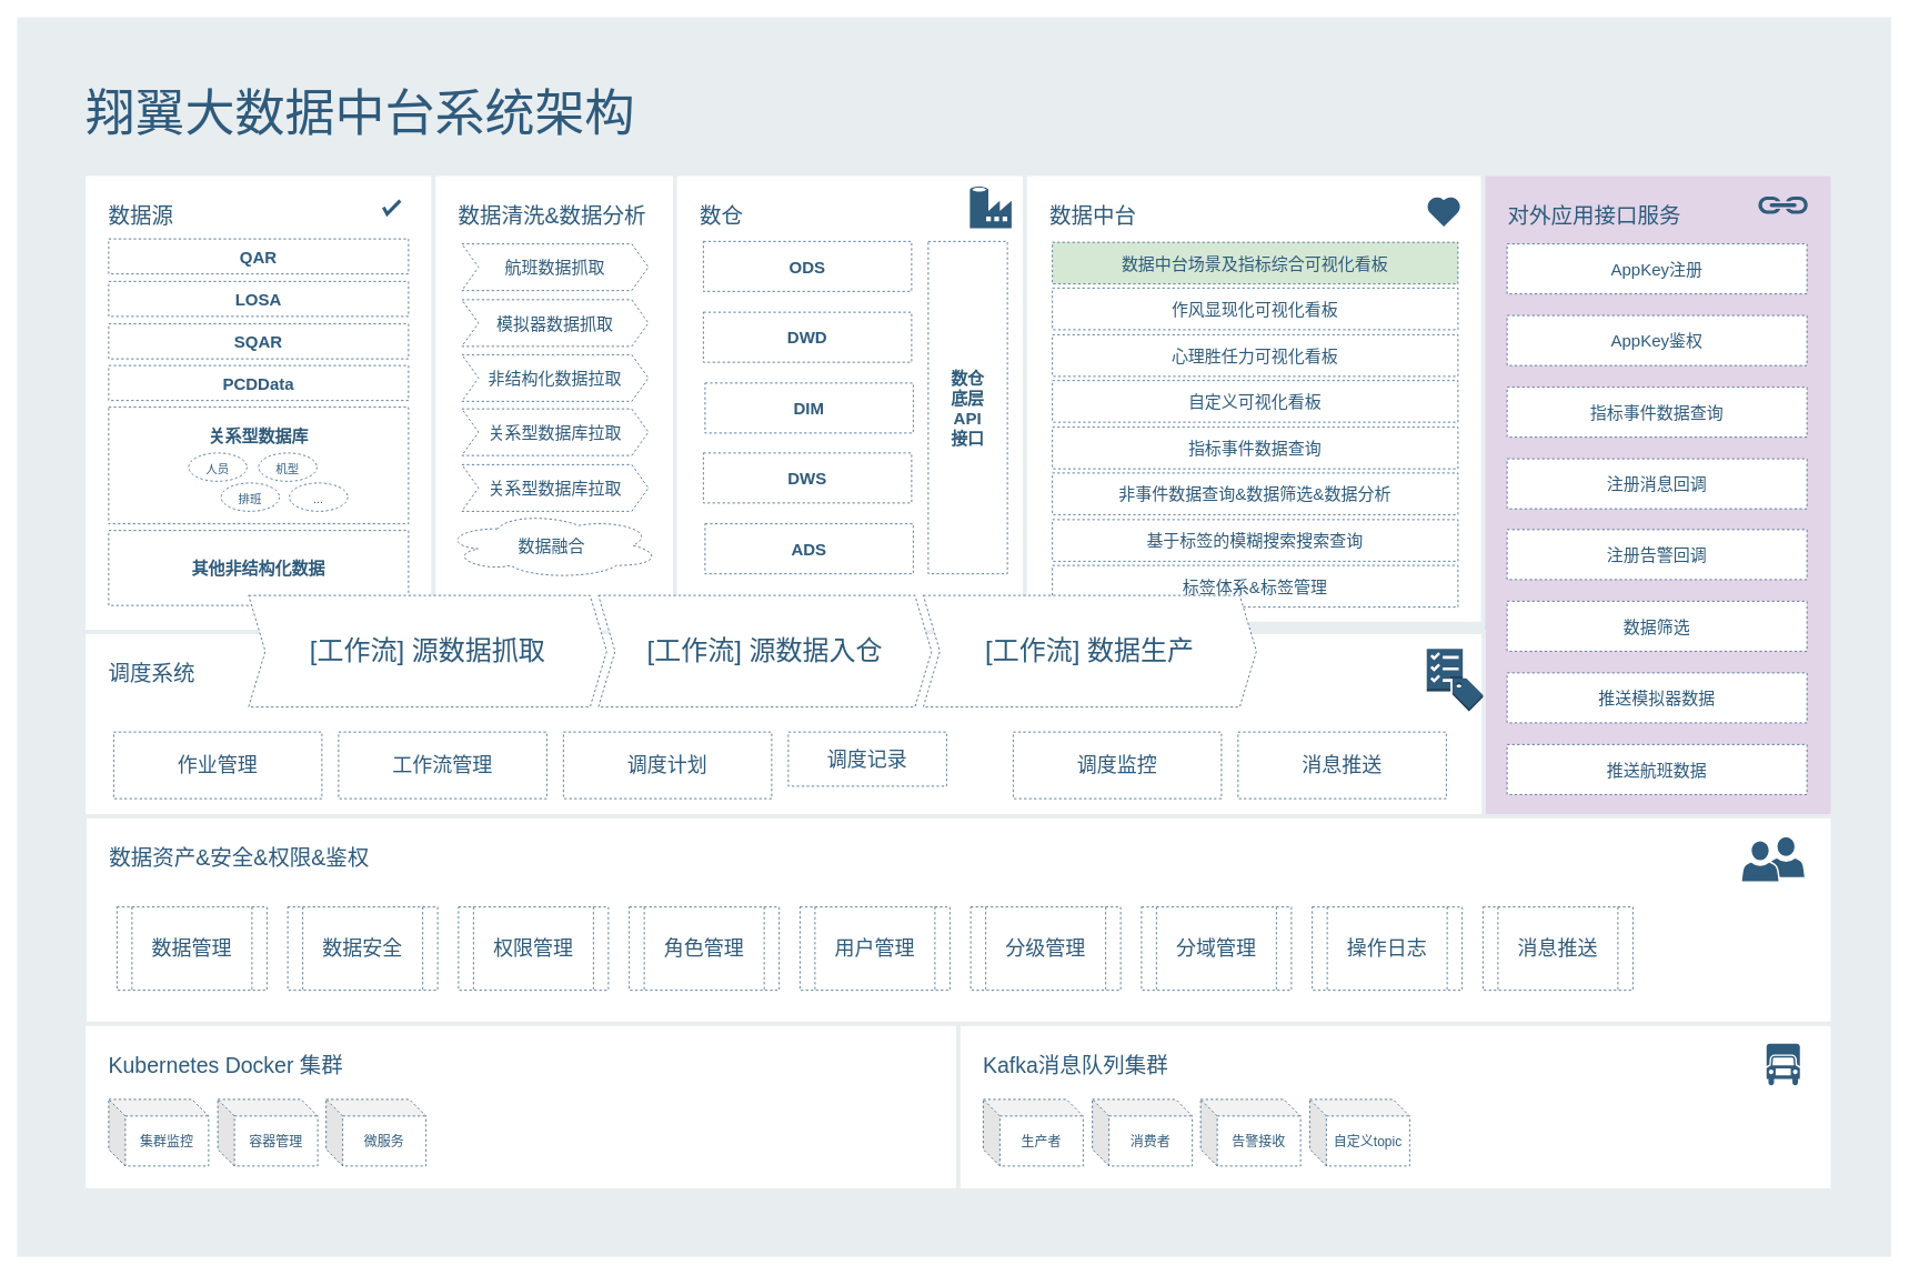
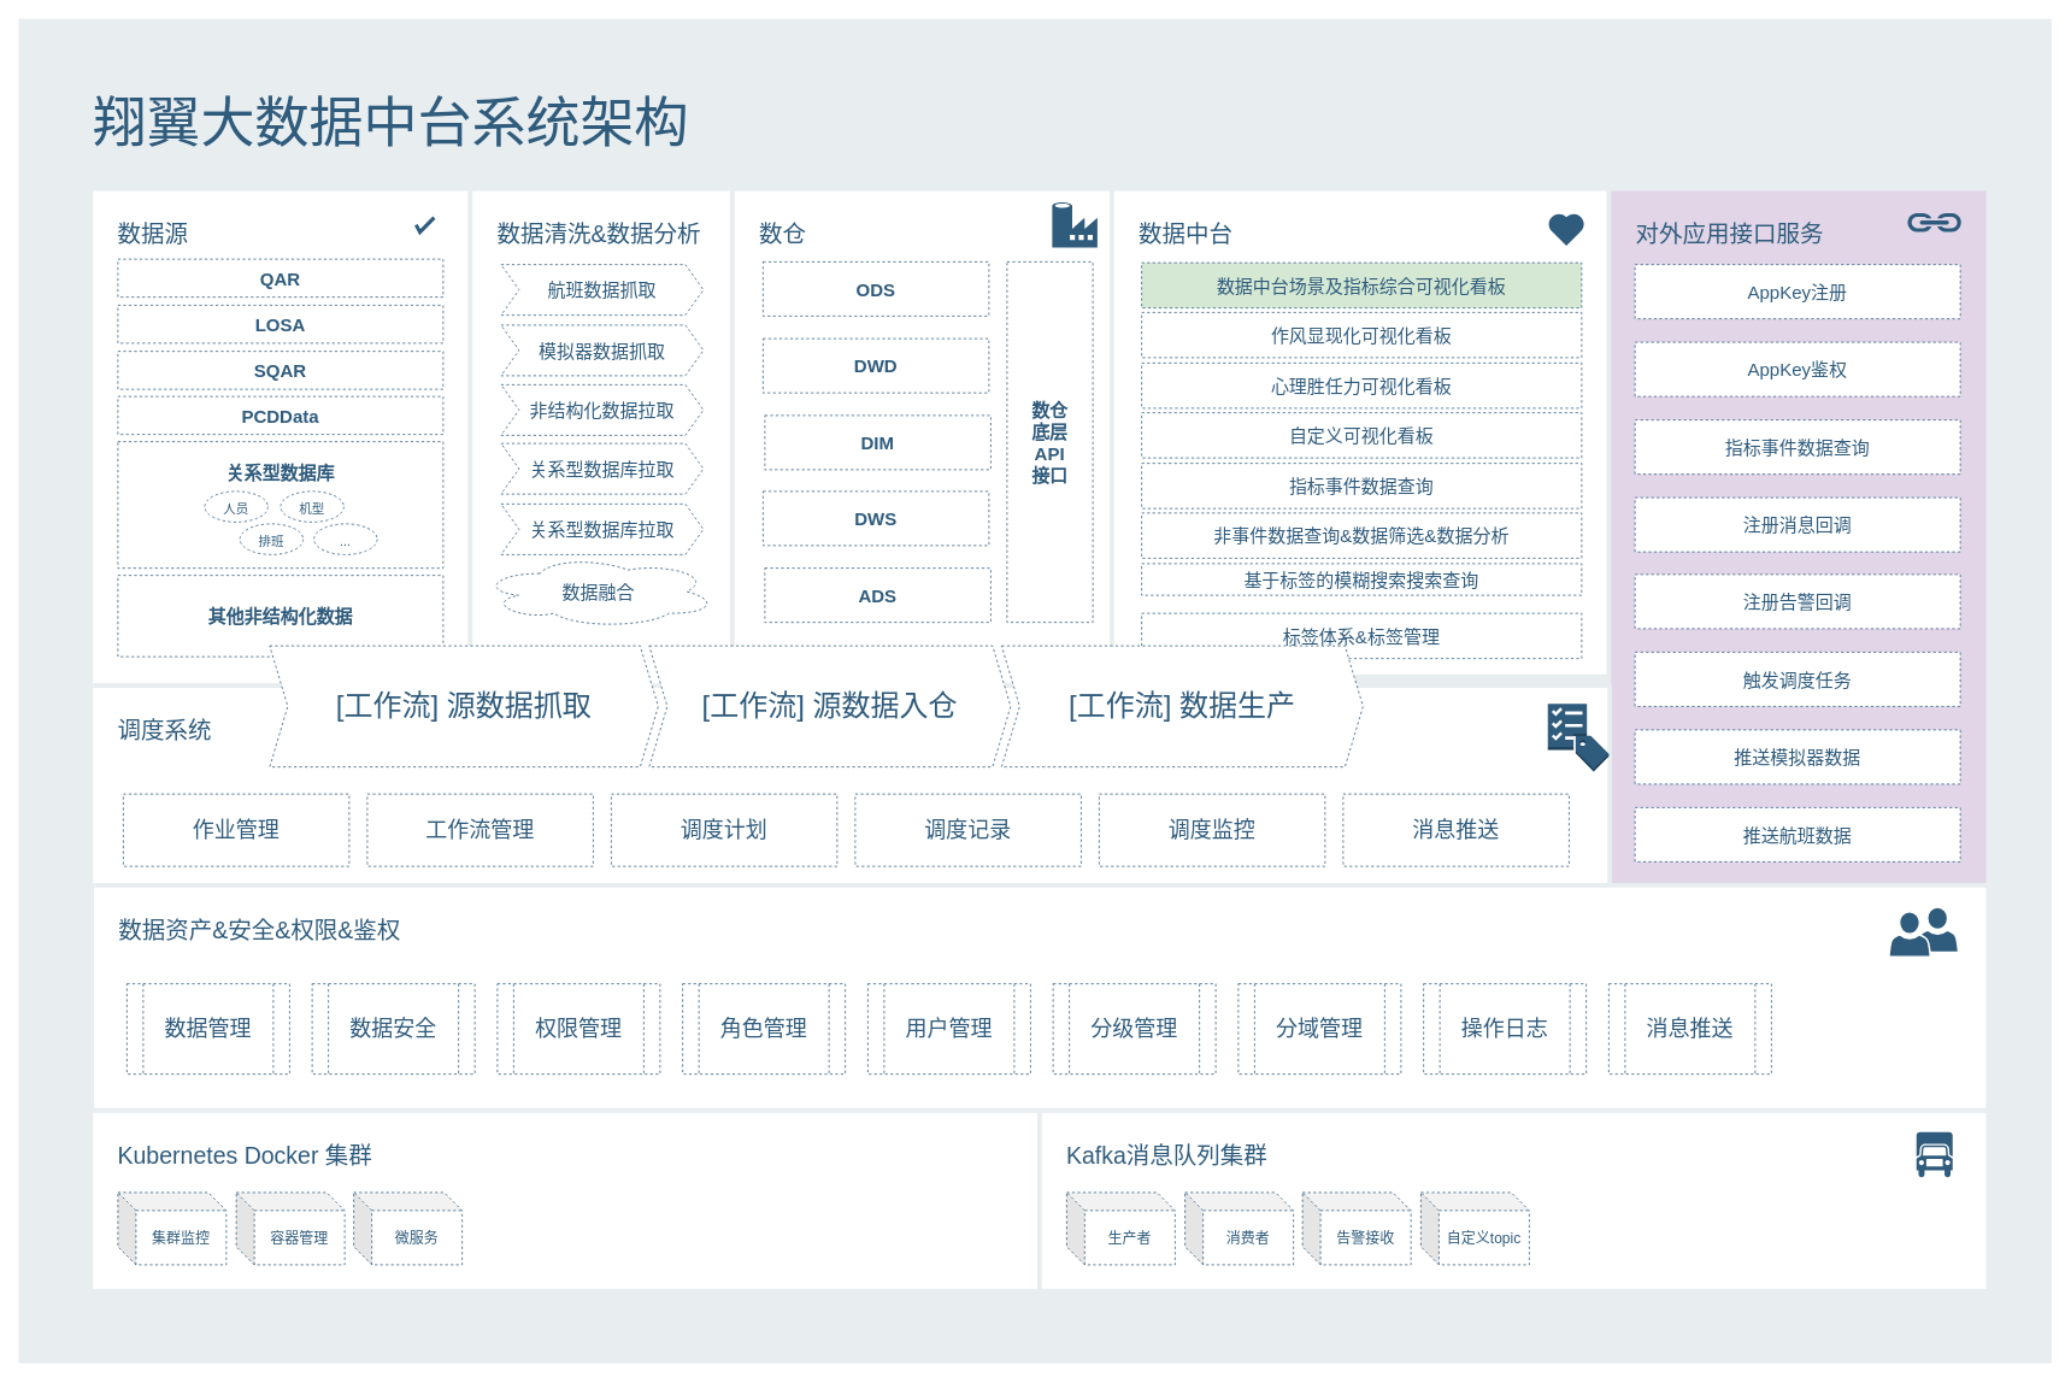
- <mxCell id="71" value="&lt;font style=&quot;font-size: 20px;&quot;&gt;基于标签的模糊搜索搜索查询&lt;/font&gt;" style="rounded=0;whiteSpace=wrap;html=1;strokeColor=#2F5B7C;dashed=1;fontColor=#2F5B7C;" vertex="1" parent="1"><mxGeometry x="1263" y="623" width="487" height="50" as="geometry" /></mxCell>
+ <mxCell id="71" value="&lt;font style=&quot;font-size: 20px;&quot;&gt;基于标签的模糊搜索搜索查询&lt;/font&gt;" style="rounded=0;whiteSpace=wrap;html=1;strokeColor=#2F5B7C;dashed=1;fontColor=#2F5B7C;" vertex="1" parent="1"><mxGeometry x="1263" y="623" width="487" height="35" as="geometry" /></mxCell>
- <mxCell id="83" value="数据筛选" style="rounded=0;whiteSpace=wrap;html=1;dashed=1;fontSize=20;fontColor=#2F5B7C;strokeColor=#2F5B7C;" vertex="1" parent="1"><mxGeometry x="1809" y="721" width="360" height="60" as="geometry" /></mxCell>
+ <mxCell id="83" value="触发调度任务" style="rounded=0;whiteSpace=wrap;html=1;dashed=1;fontSize=20;fontColor=#2F5B7C;strokeColor=#2F5B7C;" vertex="1" parent="1"><mxGeometry x="1809" y="721" width="360" height="60" as="geometry" /></mxCell>
- <mxCell id="66" value="&lt;span style=&quot;font-size: 24px;&quot;&gt;调度记录&lt;/span&gt;" style="rounded=0;whiteSpace=wrap;html=1;strokeColor=#2F5B7C;dashed=1;fontColor=#2F5B7C;" vertex="1" parent="1"><mxGeometry x="946" y="878" width="190" height="65" as="geometry" /></mxCell>
+ <mxCell id="66" value="&lt;span style=&quot;font-size: 24px;&quot;&gt;调度记录&lt;/span&gt;" style="rounded=0;whiteSpace=wrap;html=1;strokeColor=#2F5B7C;dashed=1;fontColor=#2F5B7C;" vertex="1" parent="1"><mxGeometry x="946" y="878" width="250" height="80" as="geometry" /></mxCell>
